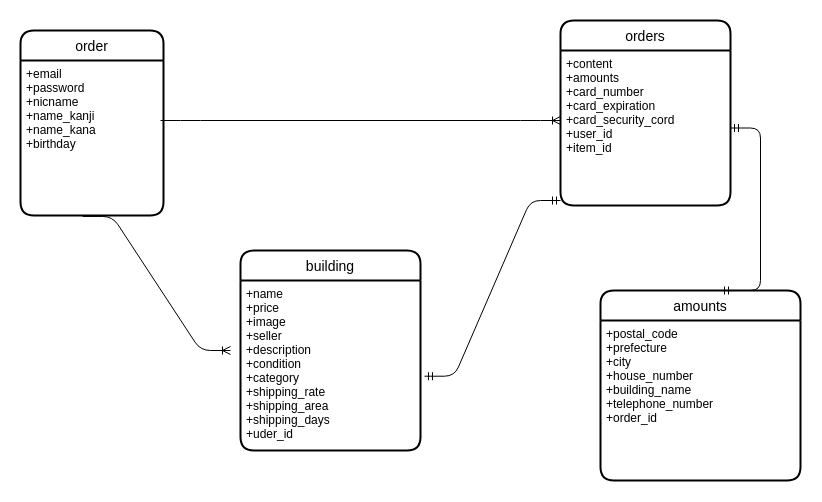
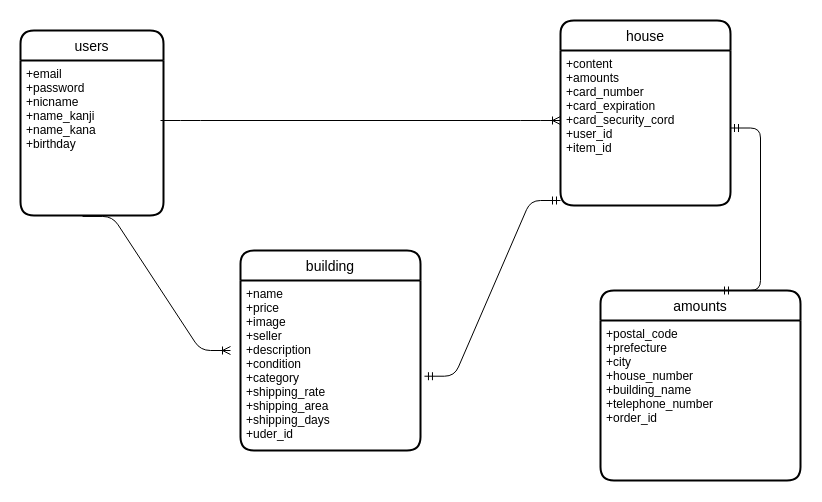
- <mxCell id="6" value="orders" style="swimlane;childLayout=stackLayout;horizontal=1;startSize=30;horizontalStack=0;rounded=1;fontSize=14;fontStyle=0;strokeWidth=2;resizeParent=0;resizeLast=1;shadow=0;dashed=0;align=center;" parent="1" vertex="1"><mxGeometry x="560" width="170" height="185" as="geometry" y="20" /></mxCell>
+ <mxCell id="6" value="house" style="swimlane;childLayout=stackLayout;horizontal=1;startSize=30;horizontalStack=0;rounded=1;fontSize=14;fontStyle=0;strokeWidth=2;resizeParent=0;resizeLast=1;shadow=0;dashed=0;align=center;" parent="1" vertex="1"><mxGeometry x="560" width="170" height="185" as="geometry" y="20" /></mxCell>
- <mxCell id="4" value="order" style="swimlane;childLayout=stackLayout;horizontal=1;startSize=30;horizontalStack=0;rounded=1;fontSize=14;fontStyle=0;strokeWidth=2;resizeParent=0;resizeLast=1;shadow=0;dashed=0;align=center;" parent="1" vertex="1"><mxGeometry x="20" y="30" width="143" height="185" as="geometry"><mxRectangle x="-510" y="50" width="70" height="30" as="alternateBounds" /></mxGeometry></mxCell>
+ <mxCell id="4" value="users" style="swimlane;childLayout=stackLayout;horizontal=1;startSize=30;horizontalStack=0;rounded=1;fontSize=14;fontStyle=0;strokeWidth=2;resizeParent=0;resizeLast=1;shadow=0;dashed=0;align=center;" parent="1" vertex="1"><mxGeometry x="20" y="30" width="143" height="185" as="geometry"><mxRectangle x="-510" y="50" width="70" height="30" as="alternateBounds" /></mxGeometry></mxCell>
